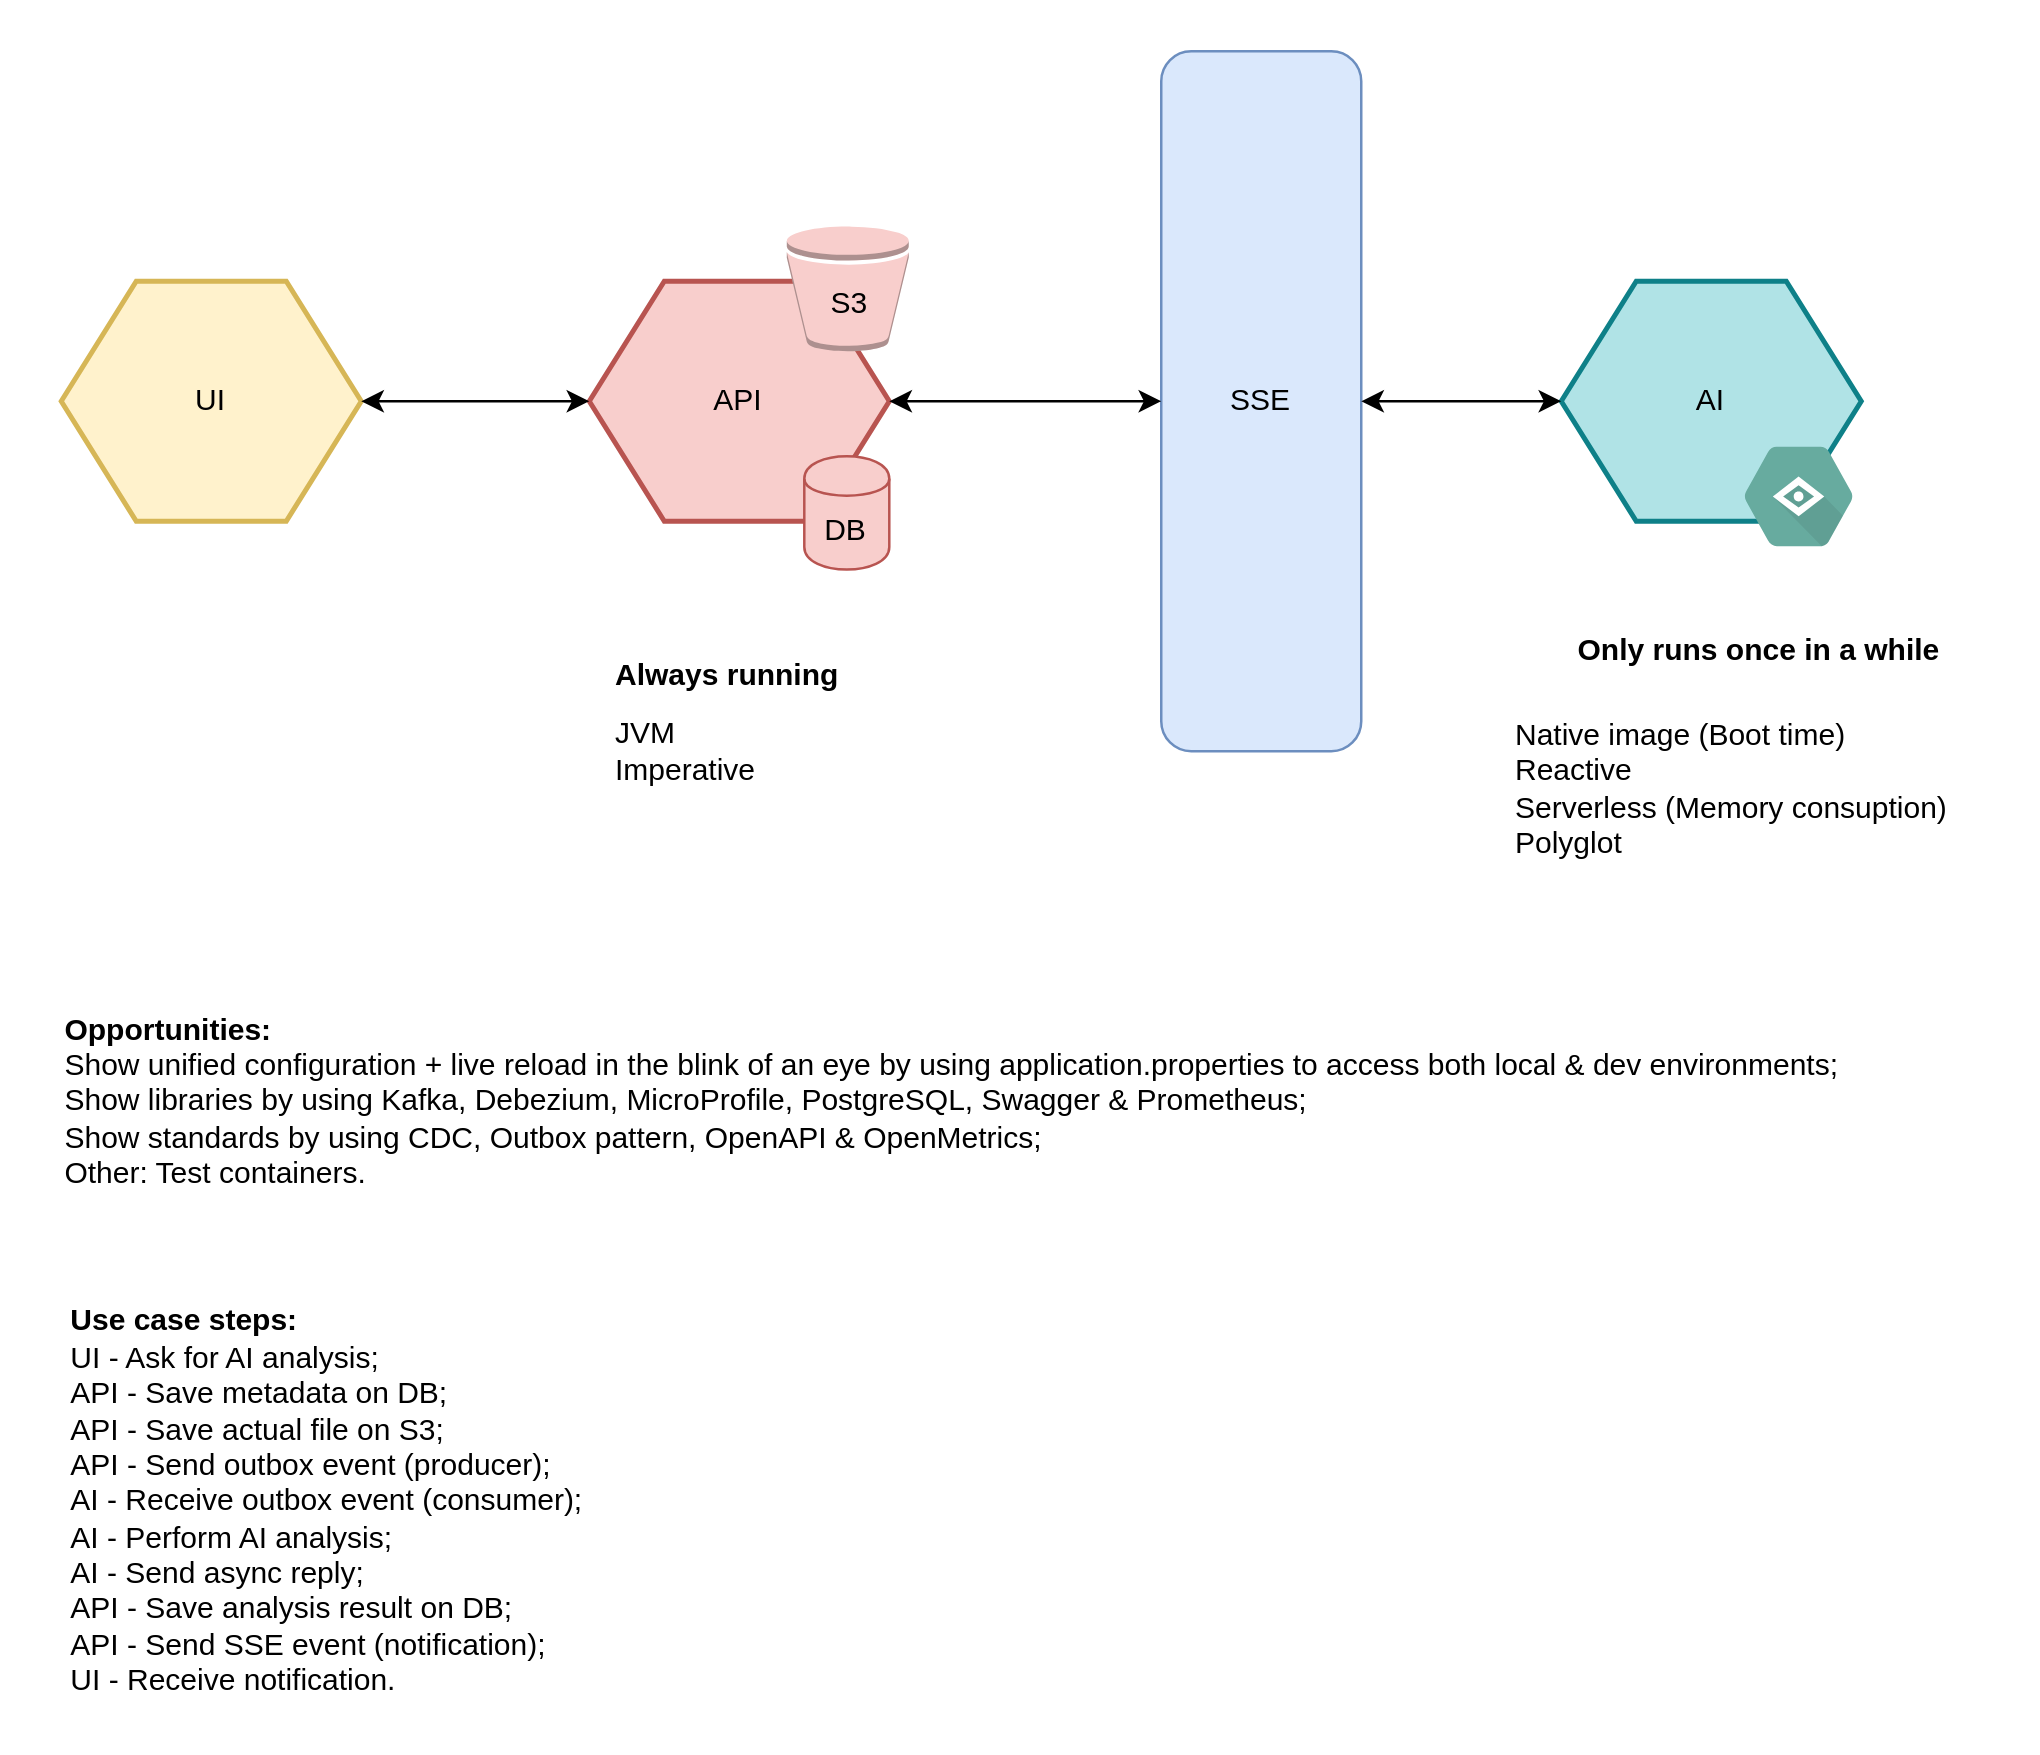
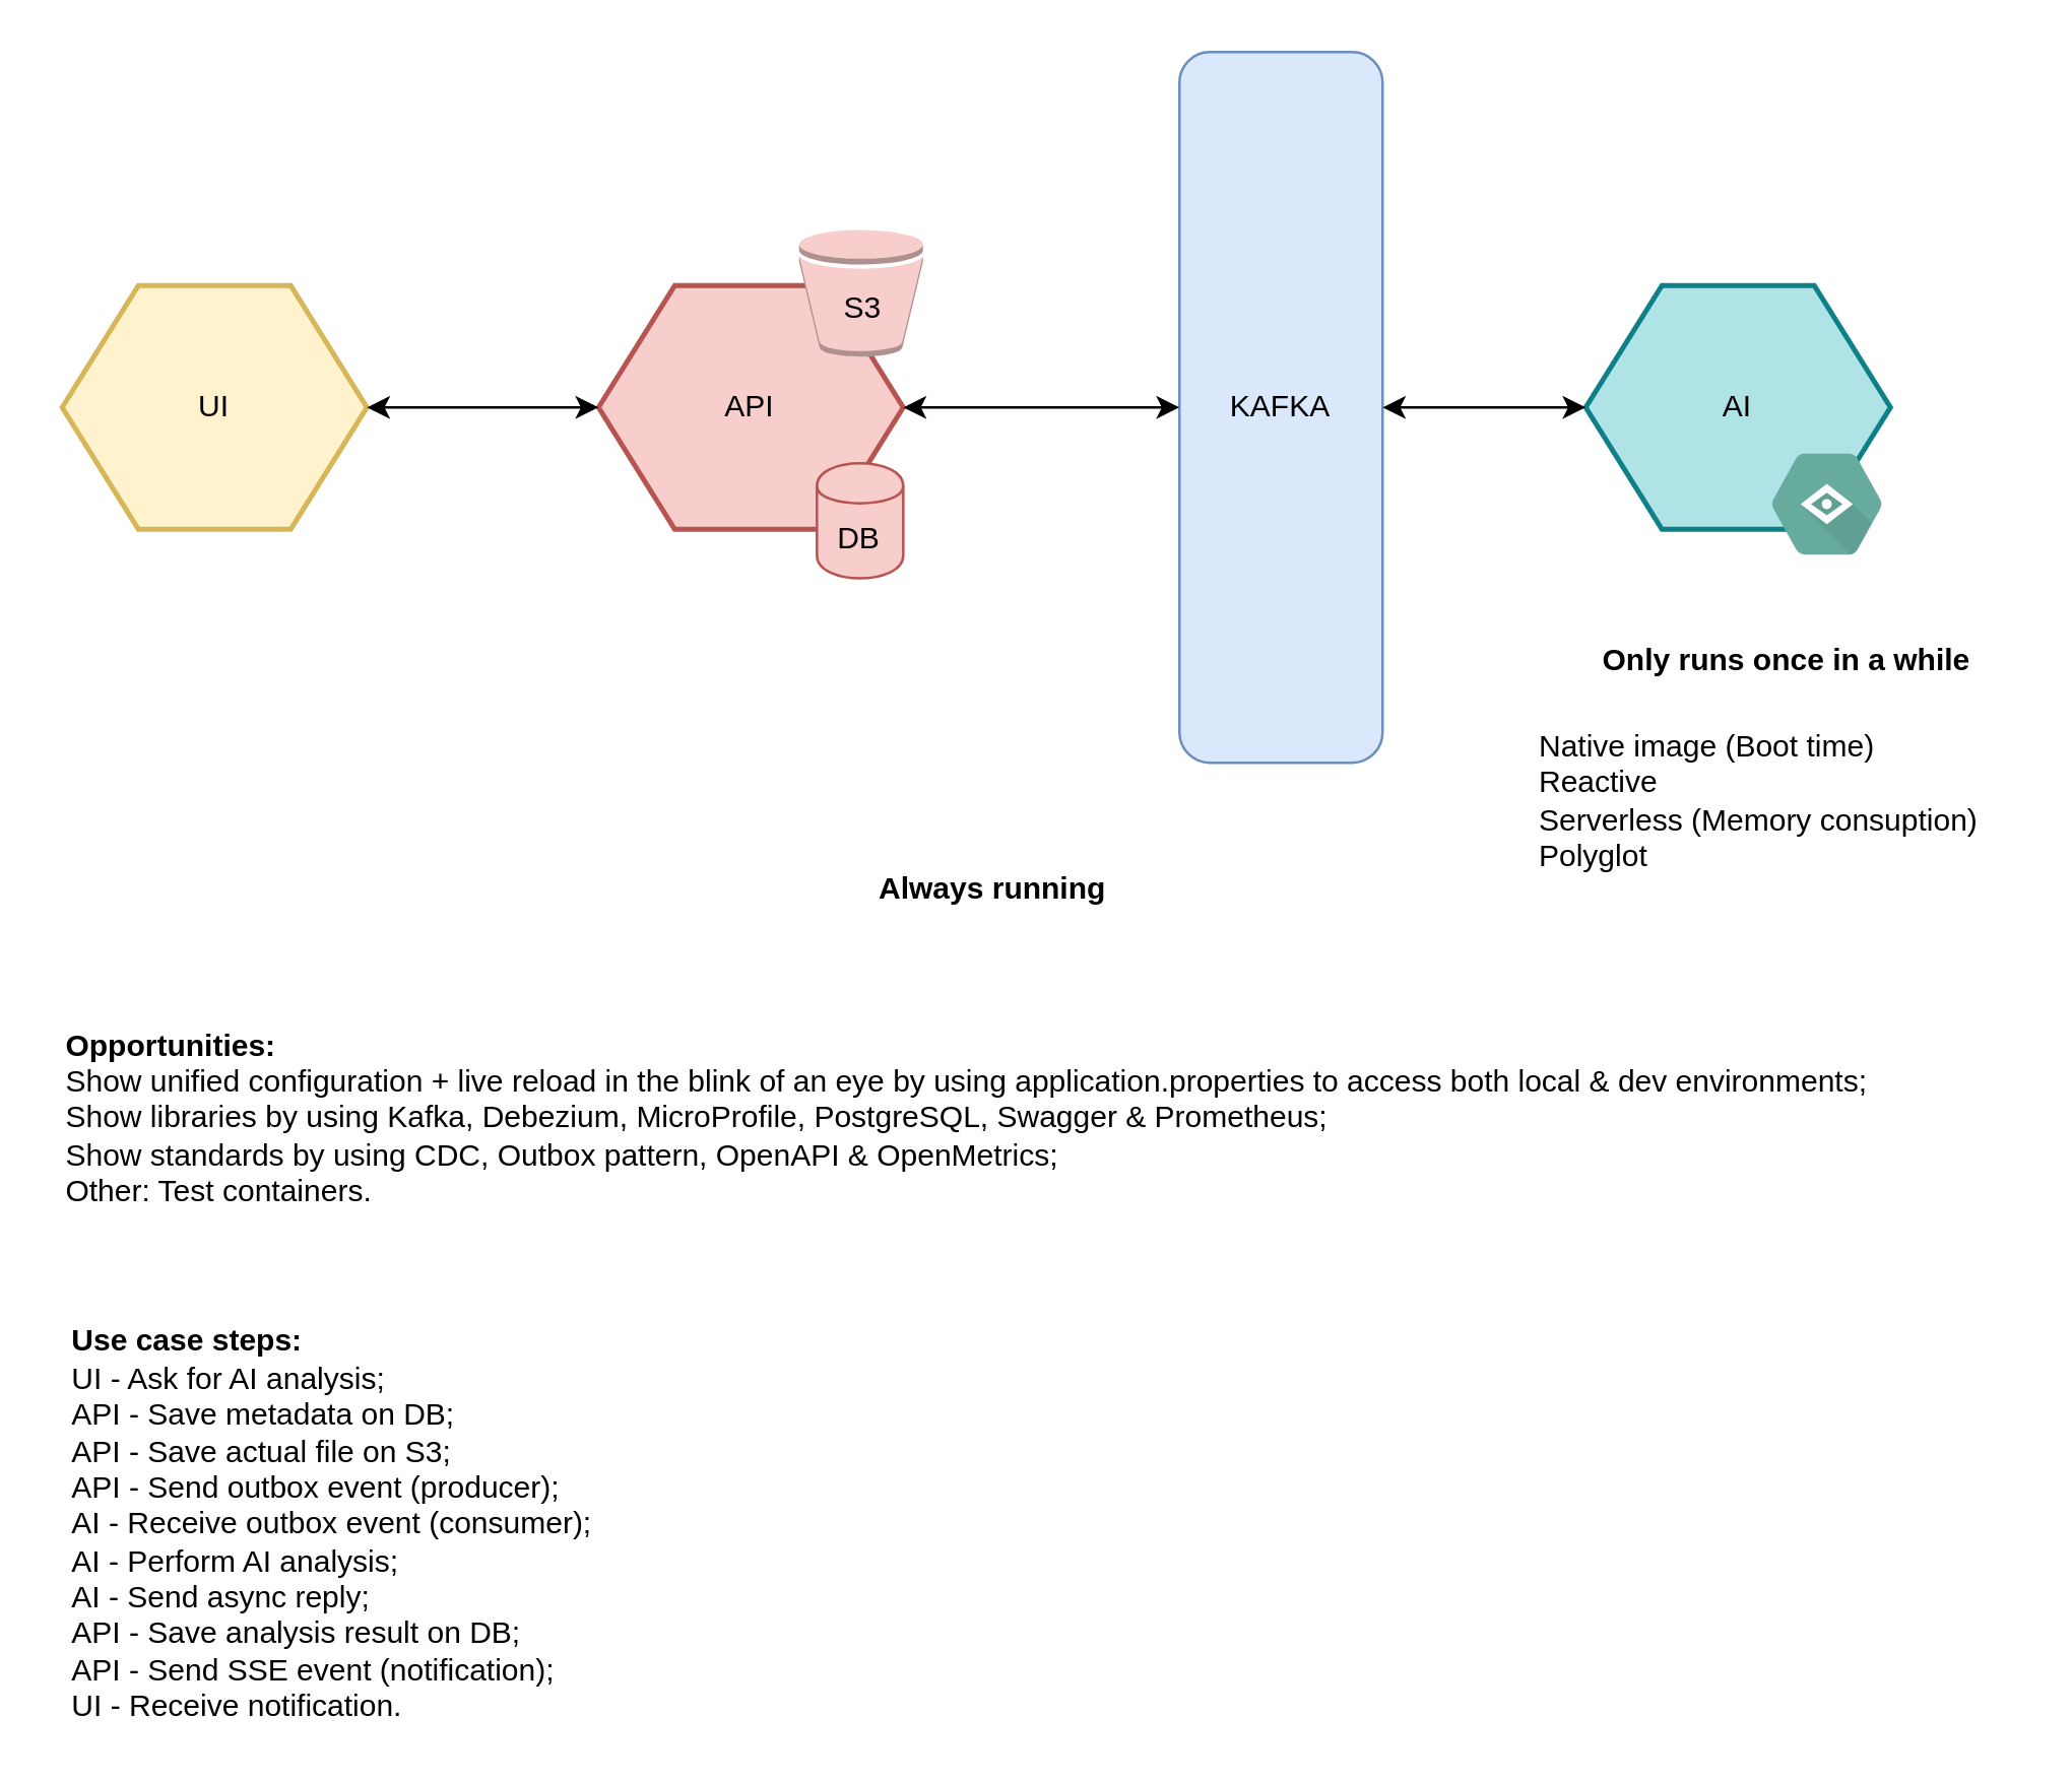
- <mxCell id="12" value="SSE" style="rounded=1;whiteSpace=wrap;html=1;align=center;direction=south;fillColor=#dae8fc;strokeColor=#6c8ebf;" vertex="1" parent="1"><mxGeometry x="464" y="20" width="80" height="280" as="geometry" /></mxCell>
+ <mxCell id="12" value="KAFKA" style="rounded=1;whiteSpace=wrap;html=1;align=center;direction=south;fillColor=#dae8fc;strokeColor=#6c8ebf;" vertex="1" parent="1"><mxGeometry x="464" y="20" width="80" height="280" as="geometry" /></mxCell>
- <mxCell id="5" value="&lt;b&gt;Always running&amp;nbsp;&lt;/b&gt;" style="text;html=1;align=left;verticalAlign=middle;resizable=0;points=[];autosize=1;" vertex="1" parent="1"><mxGeometry x="244" y="260" width="110" height="20" as="geometry" /></mxCell>
+ <mxCell id="5" value="&lt;b&gt;Always running&amp;nbsp;&lt;/b&gt;" style="text;html=1;align=left;verticalAlign=middle;resizable=0;points=[];autosize=1;" vertex="1" parent="1"><mxGeometry x="344" y="340" width="110" height="20" as="geometry" /></mxCell>
- <mxCell id="4" value="JVM&lt;br&gt;Imperative" style="text;html=1;align=left;verticalAlign=middle;resizable=0;points=[];autosize=1;" vertex="1" parent="1"><mxGeometry x="244" y="285" width="70" height="30" as="geometry" /></mxCell>
